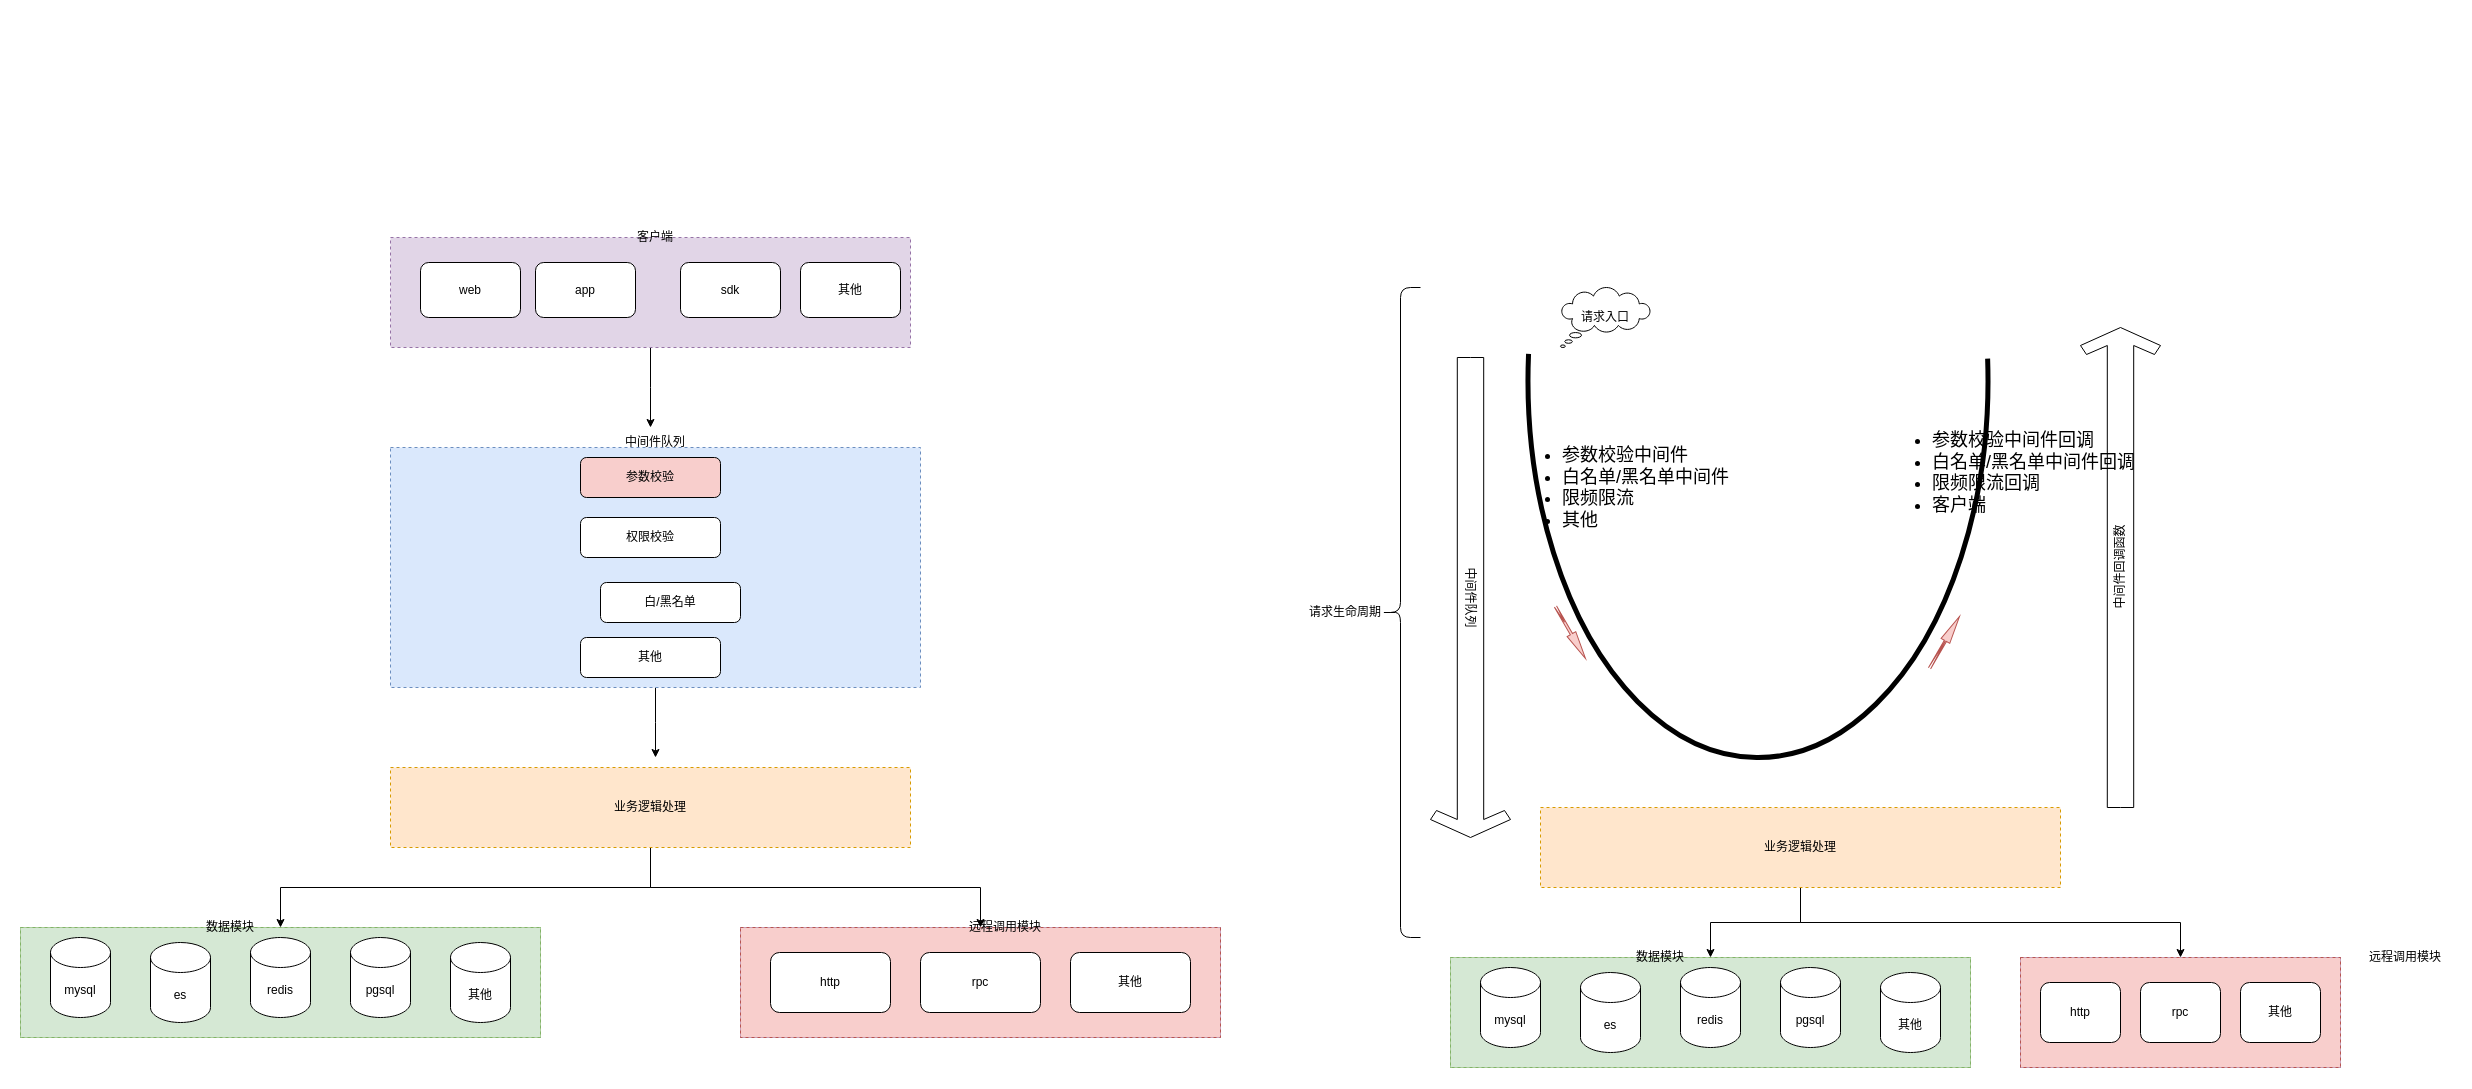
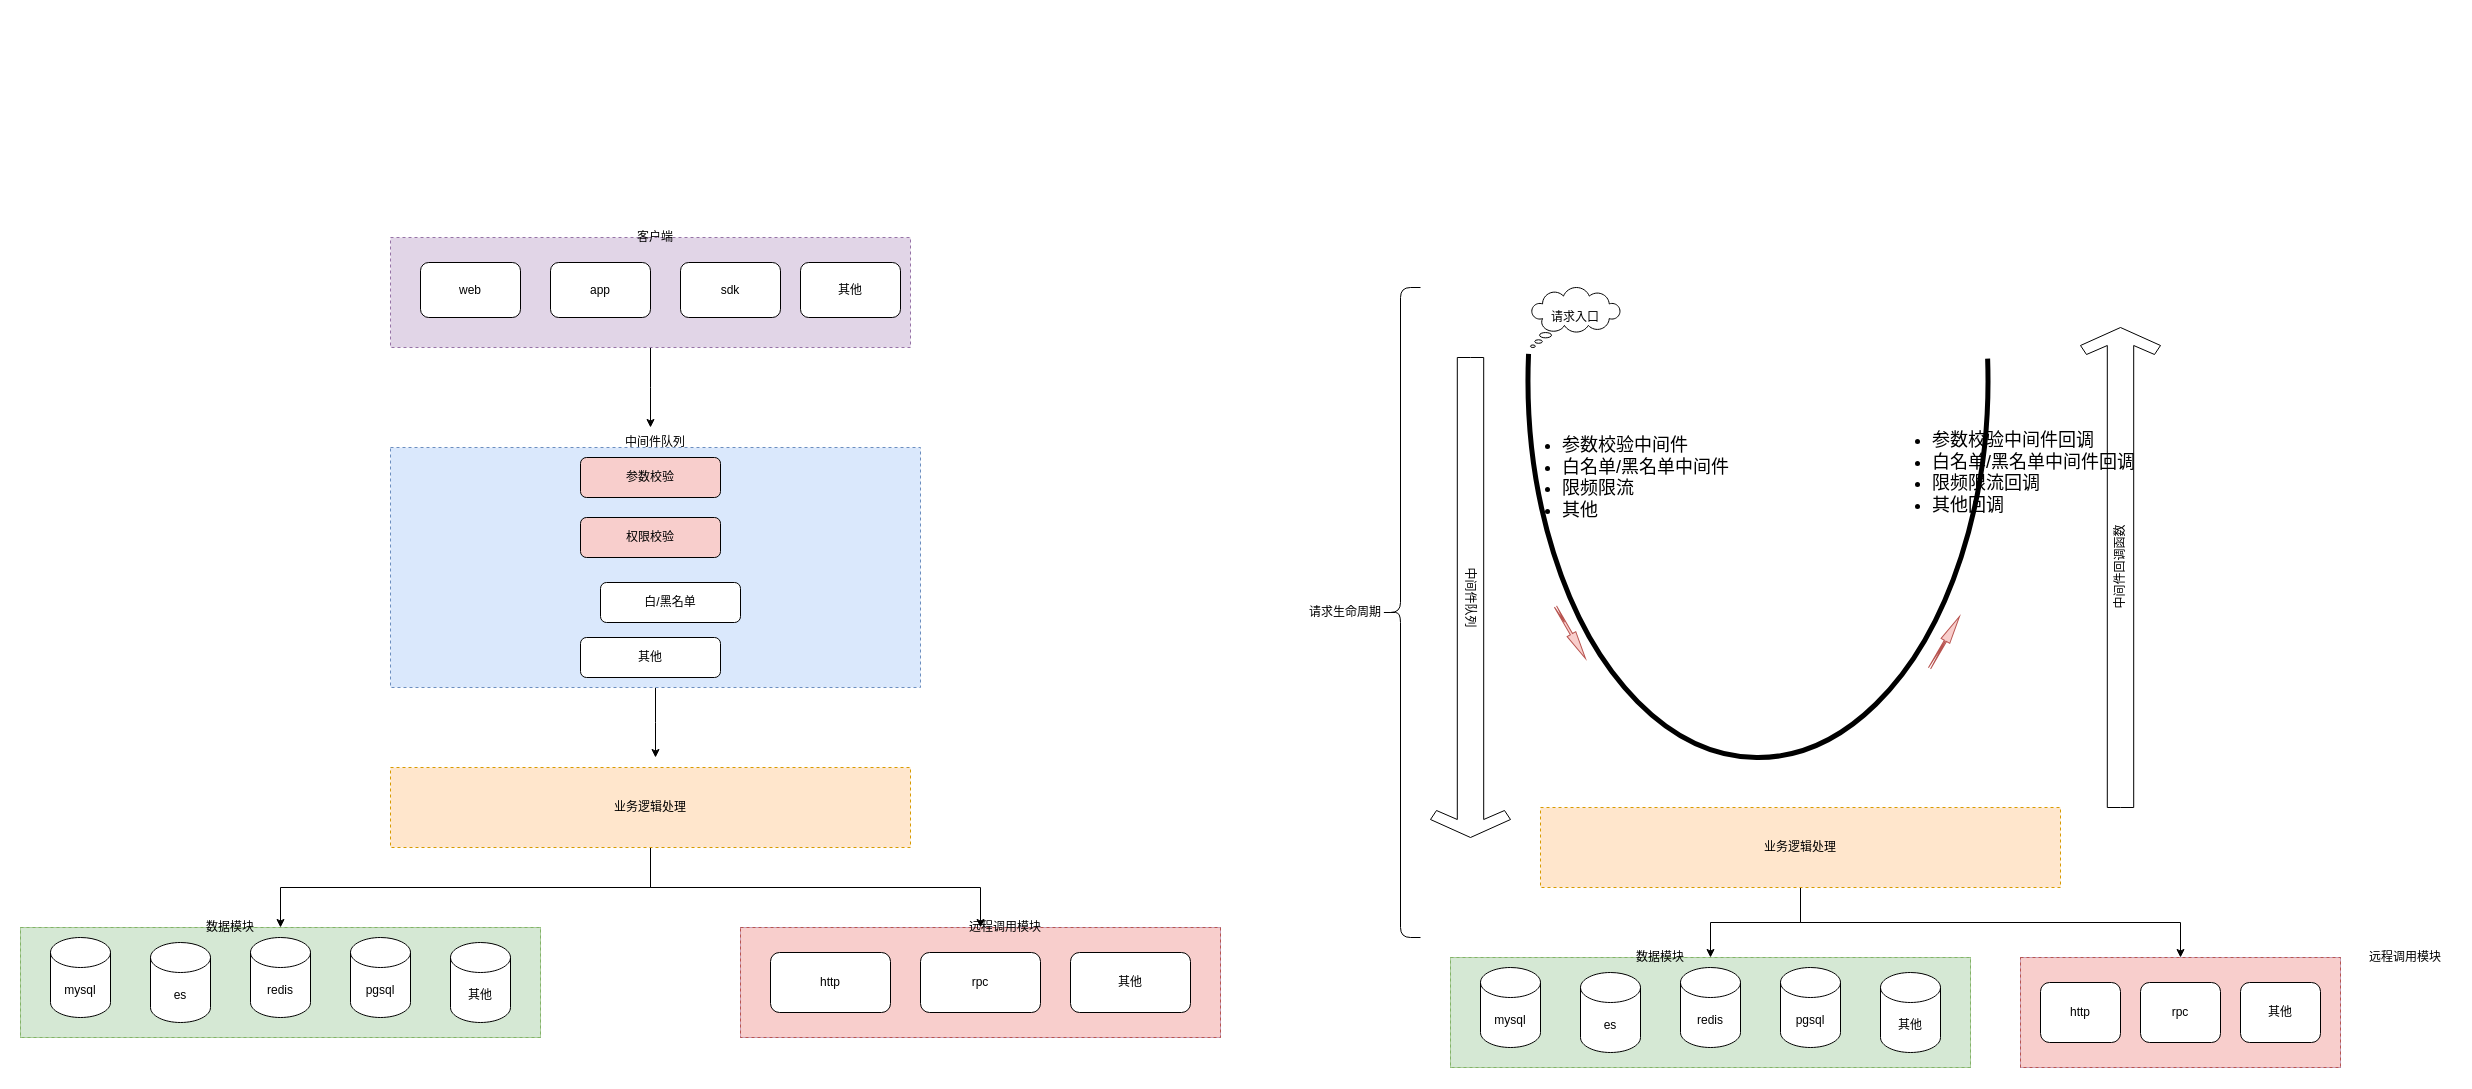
- <mxCell id="22" value="app" style="rounded=1;whiteSpace=wrap;html=1;" parent="1" vertex="1"><mxGeometry x="535" y="133" width="100" height="55" as="geometry" /></mxCell>
+ <mxCell id="22" value="app" style="rounded=1;whiteSpace=wrap;html=1;" parent="1" vertex="1"><mxGeometry x="550" y="133" width="100" height="55" as="geometry" /></mxCell>
- <mxCell id="37" value="请求入口" style="whiteSpace=wrap;html=1;shape=mxgraph.basic.cloud_callout;strokeWidth=1;" parent="1" vertex="1"><mxGeometry x="1560" y="158" width="90" height="60" as="geometry" /></mxCell>
+ <mxCell id="37" value="请求入口" style="whiteSpace=wrap;html=1;shape=mxgraph.basic.cloud_callout;strokeWidth=1;" parent="1" vertex="1"><mxGeometry x="1530" y="158" width="90" height="60" as="geometry" /></mxCell>
- <mxCell id="42" value="&lt;div&gt;&lt;span style=&quot;font-size: 18px&quot;&gt;&lt;br&gt;&lt;/span&gt;&lt;/div&gt;&lt;ul style=&quot;font-size: 18px&quot;&gt;&lt;li&gt;参数校验中间件回调&lt;/li&gt;&lt;li&gt;白名单/黑名单中间件回调&lt;/li&gt;&lt;li&gt;限频限流回调&lt;/li&gt;&lt;li&gt;客户端&lt;/li&gt;&lt;/ul&gt;" style="text;strokeColor=none;fillColor=none;html=1;whiteSpace=wrap;verticalAlign=middle;overflow=hidden;" parent="1" vertex="1"><mxGeometry x="1890" y="258" width="270" height="150" as="geometry" /></mxCell>
+ <mxCell id="42" value="&lt;div&gt;&lt;span style=&quot;font-size: 18px&quot;&gt;&lt;br&gt;&lt;/span&gt;&lt;/div&gt;&lt;ul style=&quot;font-size: 18px&quot;&gt;&lt;li&gt;参数校验中间件回调&lt;/li&gt;&lt;li&gt;白名单/黑名单中间件回调&lt;/li&gt;&lt;li&gt;限频限流回调&lt;/li&gt;&lt;li&gt;其他回调&lt;/li&gt;&lt;/ul&gt;" style="text;strokeColor=none;fillColor=none;html=1;whiteSpace=wrap;verticalAlign=middle;overflow=hidden;" parent="1" vertex="1"><mxGeometry x="1890" y="258" width="270" height="150" as="geometry" /></mxCell>
- <mxCell id="41" value="&lt;div&gt;&lt;span style=&quot;font-size: 18px&quot;&gt;&lt;br&gt;&lt;/span&gt;&lt;/div&gt;&lt;ul style=&quot;font-size: 18px&quot;&gt;&lt;li&gt;参数校验中间件&lt;/li&gt;&lt;li&gt;白名单/黑名单中间件&lt;/li&gt;&lt;li&gt;限频限流&lt;/li&gt;&lt;li&gt;其他&lt;/li&gt;&lt;/ul&gt;" style="text;strokeColor=none;fillColor=none;html=1;whiteSpace=wrap;verticalAlign=middle;overflow=hidden;" parent="1" vertex="1"><mxGeometry x="1520" y="273" width="210" height="150" as="geometry" /></mxCell>
+ <mxCell id="41" value="&lt;div&gt;&lt;span style=&quot;font-size: 18px&quot;&gt;&lt;br&gt;&lt;/span&gt;&lt;/div&gt;&lt;ul style=&quot;font-size: 18px&quot;&gt;&lt;li&gt;参数校验中间件&lt;/li&gt;&lt;li&gt;白名单/黑名单中间件&lt;/li&gt;&lt;li&gt;限频限流&lt;/li&gt;&lt;li&gt;其他&lt;/li&gt;&lt;/ul&gt;" style="text;strokeColor=none;fillColor=none;html=1;whiteSpace=wrap;verticalAlign=middle;overflow=hidden;" parent="1" vertex="1"><mxGeometry x="1520" y="263" width="210" height="150" as="geometry" /></mxCell>
- <mxCell id="29" value="权限校验" style="rounded=1;whiteSpace=wrap;html=1;" parent="1" vertex="1"><mxGeometry x="580" y="388" width="140" height="40" as="geometry" /></mxCell>
+ <mxCell id="29" value="权限校验" style="rounded=1;whiteSpace=wrap;html=1;fillColor=#f8cecc;" parent="1" vertex="1"><mxGeometry x="580" y="388" width="140" height="40" as="geometry" /></mxCell>
